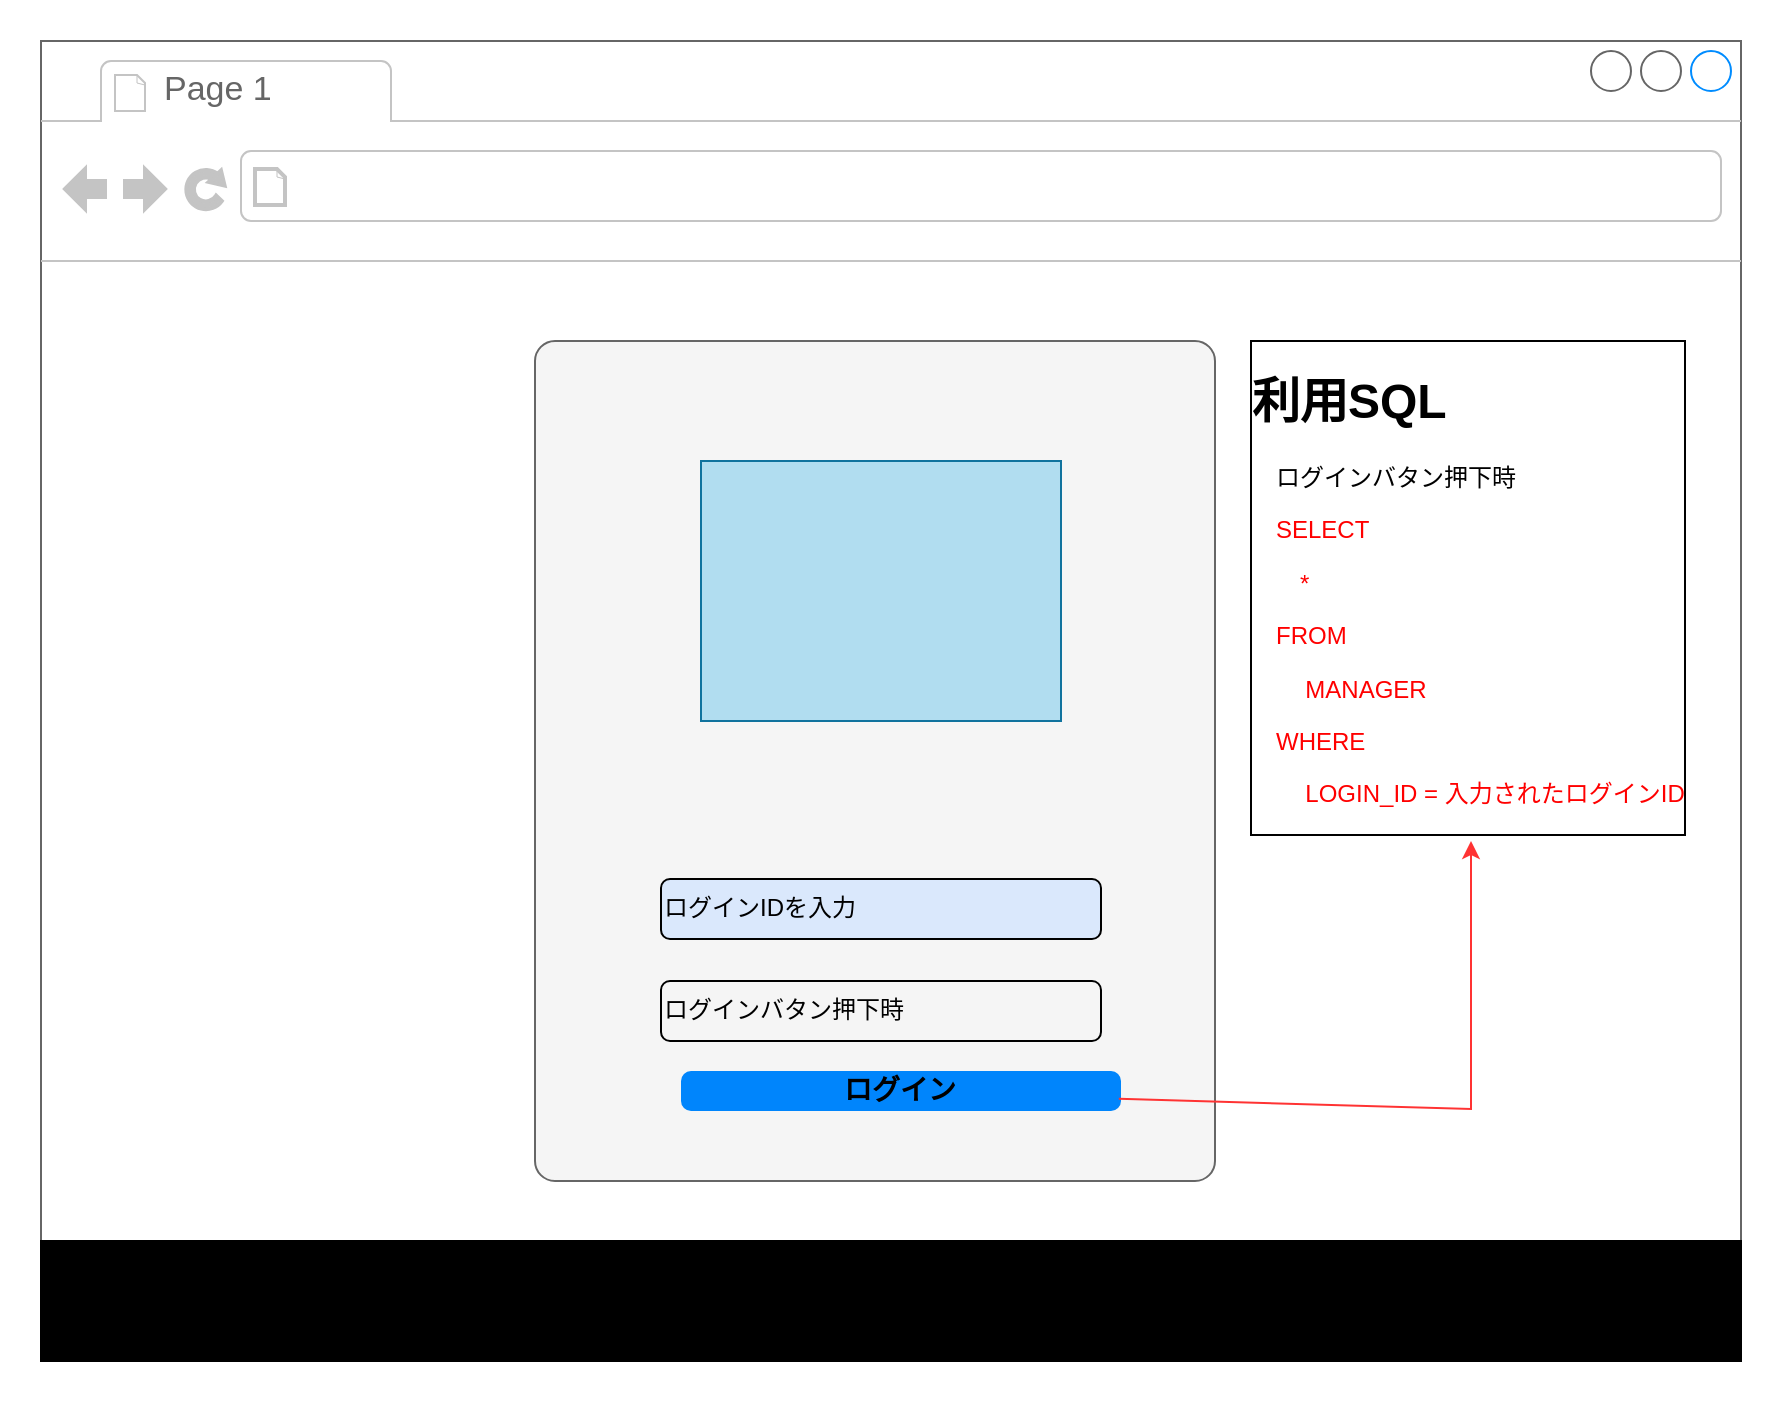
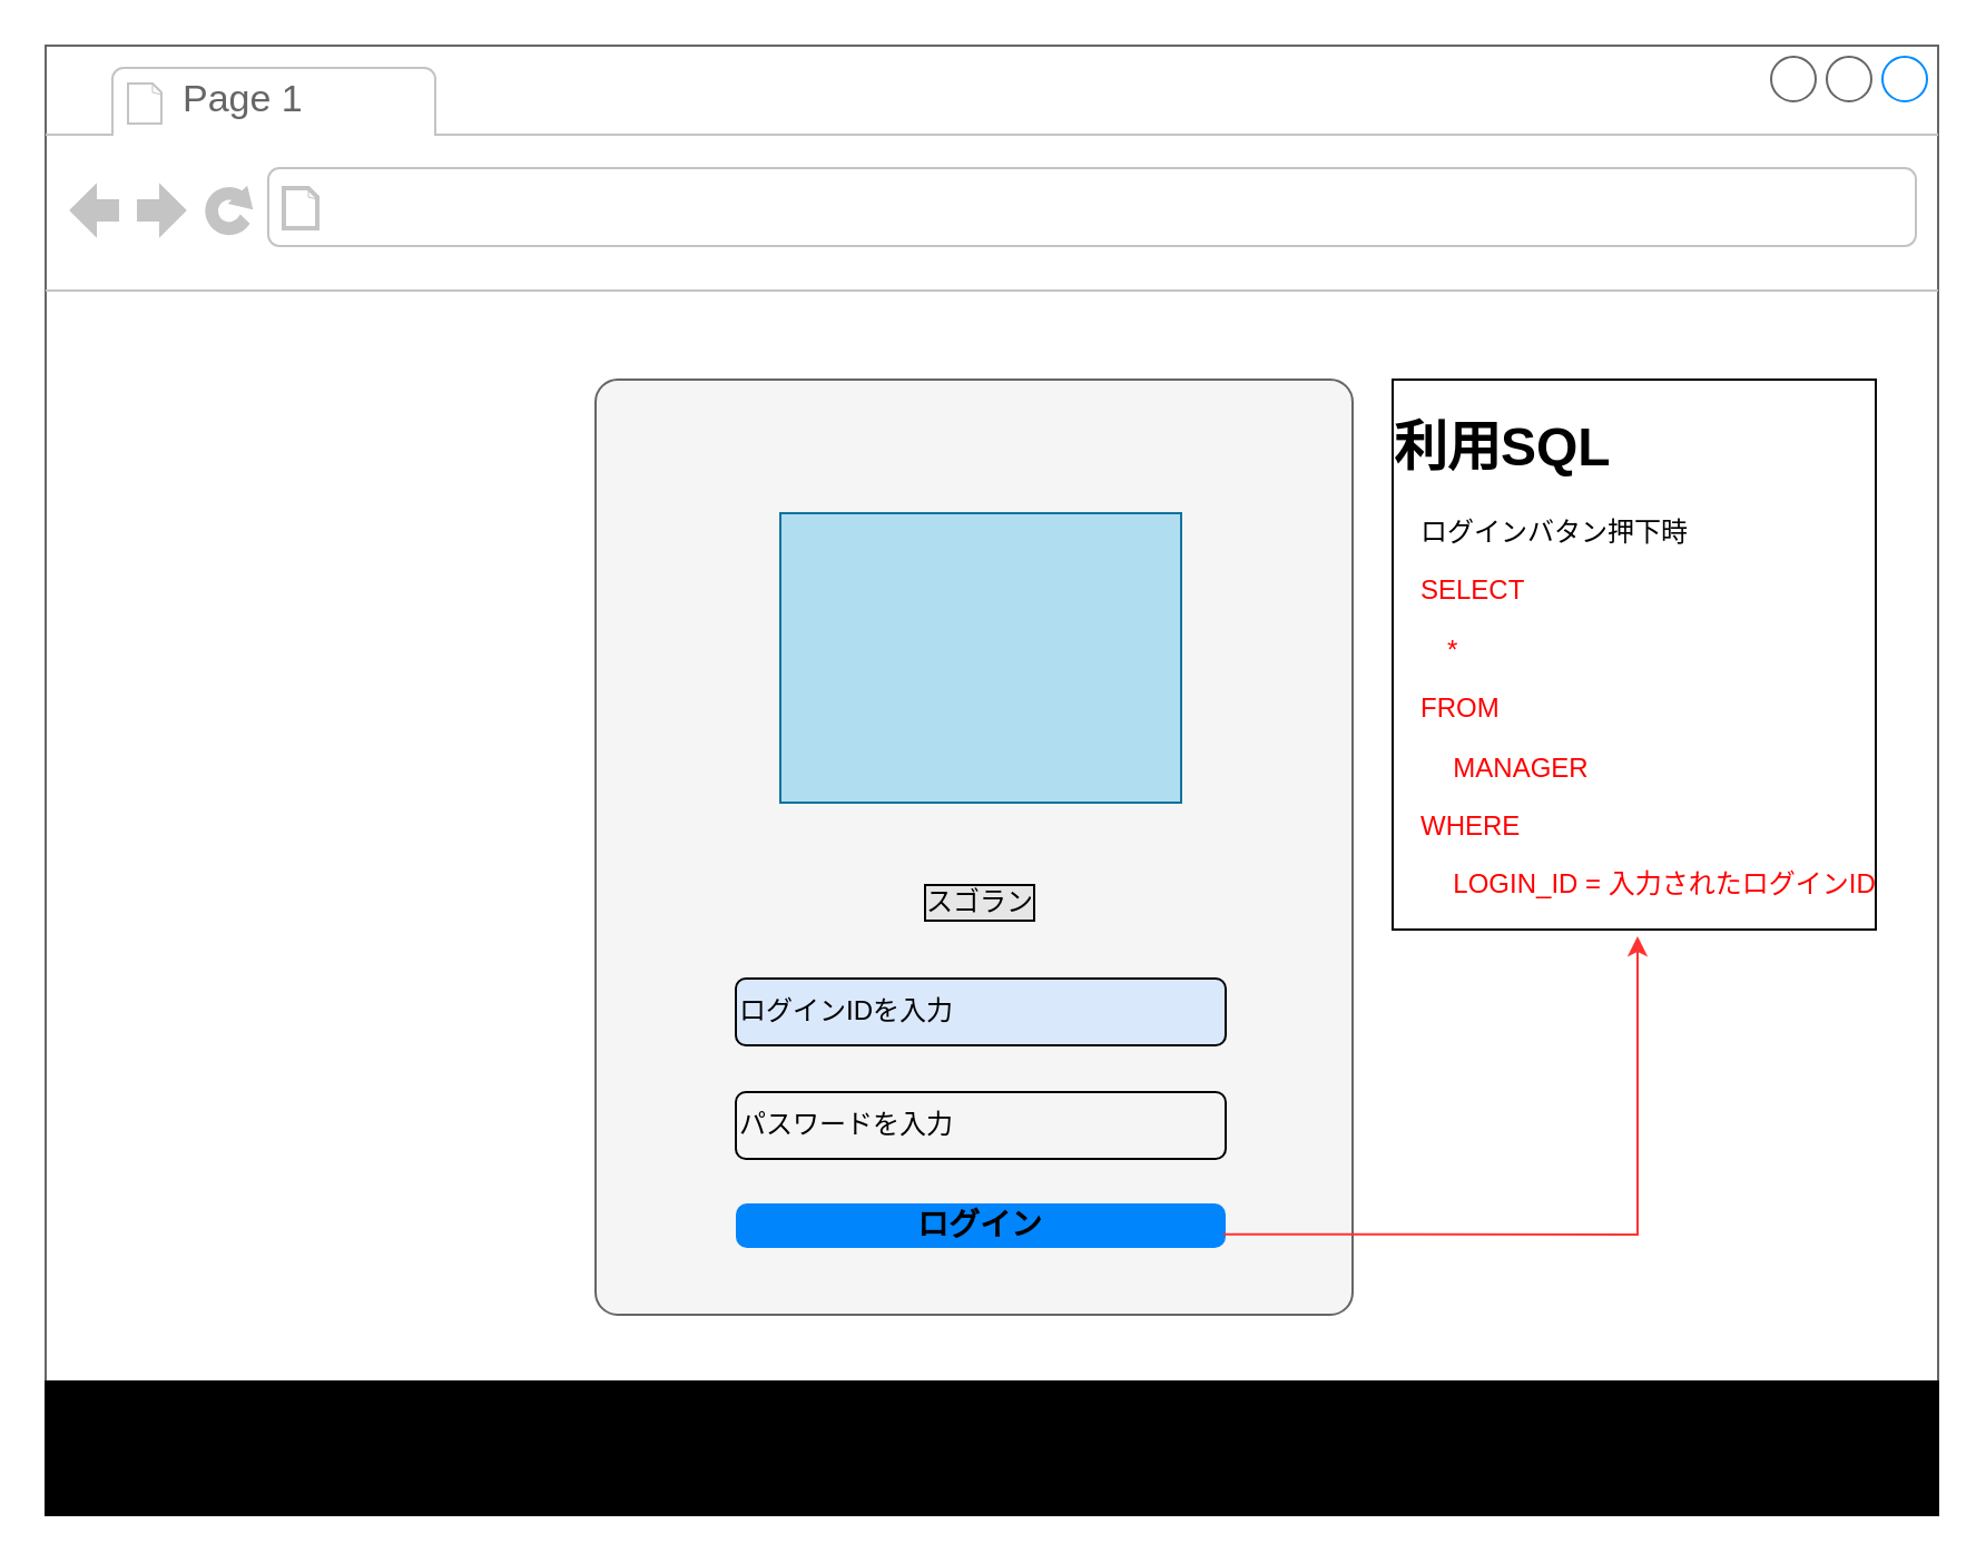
+ <mxCell id="8" value="スゴラン" style="text;html=1;strokeColor=none;fillColor=none;align=center;verticalAlign=middle;whiteSpace=wrap;rounded=0;fontColor=#000000;labelBackgroundColor=#E6E6E6;labelBorderColor=default;" vertex="1" parent="1"><mxGeometry x="380" y="380" width="120" height="50" as="geometry" /></mxCell>
- <mxCell id="10" value="ログインバタン押下時" style="rounded=1;whiteSpace=wrap;html=1;labelBackgroundColor=none;labelBorderColor=none;fontColor=#000000;fillColor=#F5F5F5;align=left;" vertex="1" parent="1"><mxGeometry x="330" y="490" width="220" height="30" as="geometry" /></mxCell>
+ <mxCell id="10" value="パスワードを入力" style="rounded=1;whiteSpace=wrap;html=1;labelBackgroundColor=none;labelBorderColor=none;fontColor=#000000;fillColor=#F5F5F5;align=left;" vertex="1" parent="1"><mxGeometry x="330" y="490" width="220" height="30" as="geometry" /></mxCell>
- <mxCell id="11" value="&lt;font color=&quot;#000000&quot;&gt;ログイン&lt;/font&gt;" style="html=1;shadow=0;dashed=0;shape=mxgraph.bootstrap.rrect;rSize=5;strokeColor=none;strokeWidth=1;fillColor=#0085FC;fontColor=#FFFFFF;whiteSpace=wrap;align=center;verticalAlign=middle;spacingLeft=0;fontStyle=1;fontSize=14;spacing=5;labelBackgroundColor=none;labelBorderColor=none;" vertex="1" parent="1"><mxGeometry x="340" y="535" width="220" height="20" as="geometry" /></mxCell>
+ <mxCell id="11" value="&lt;font color=&quot;#000000&quot;&gt;ログイン&lt;/font&gt;" style="html=1;shadow=0;dashed=0;shape=mxgraph.bootstrap.rrect;rSize=5;strokeColor=none;strokeWidth=1;fillColor=#0085FC;fontColor=#FFFFFF;whiteSpace=wrap;align=center;verticalAlign=middle;spacingLeft=0;fontStyle=1;fontSize=14;spacing=5;labelBackgroundColor=none;labelBorderColor=none;" vertex="1" parent="1"><mxGeometry x="330" y="540" width="220" height="20" as="geometry" /></mxCell>
